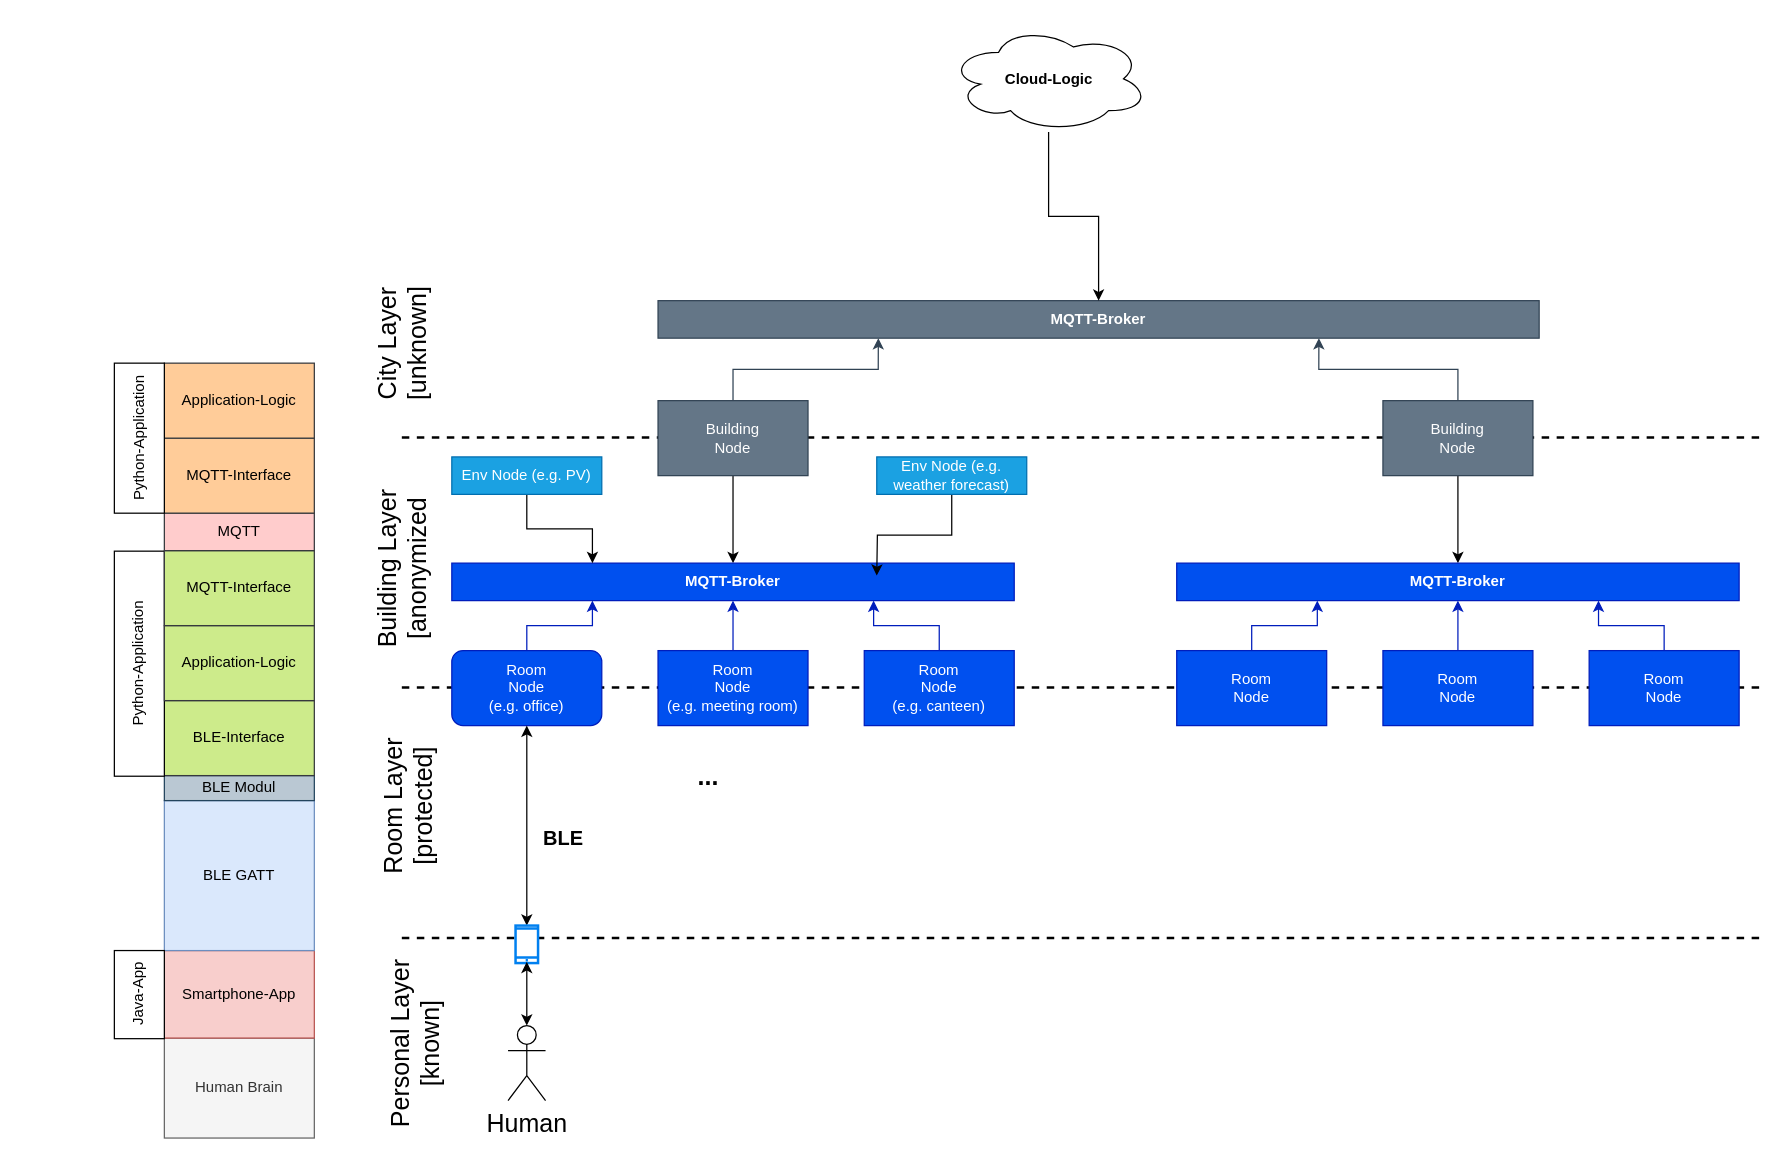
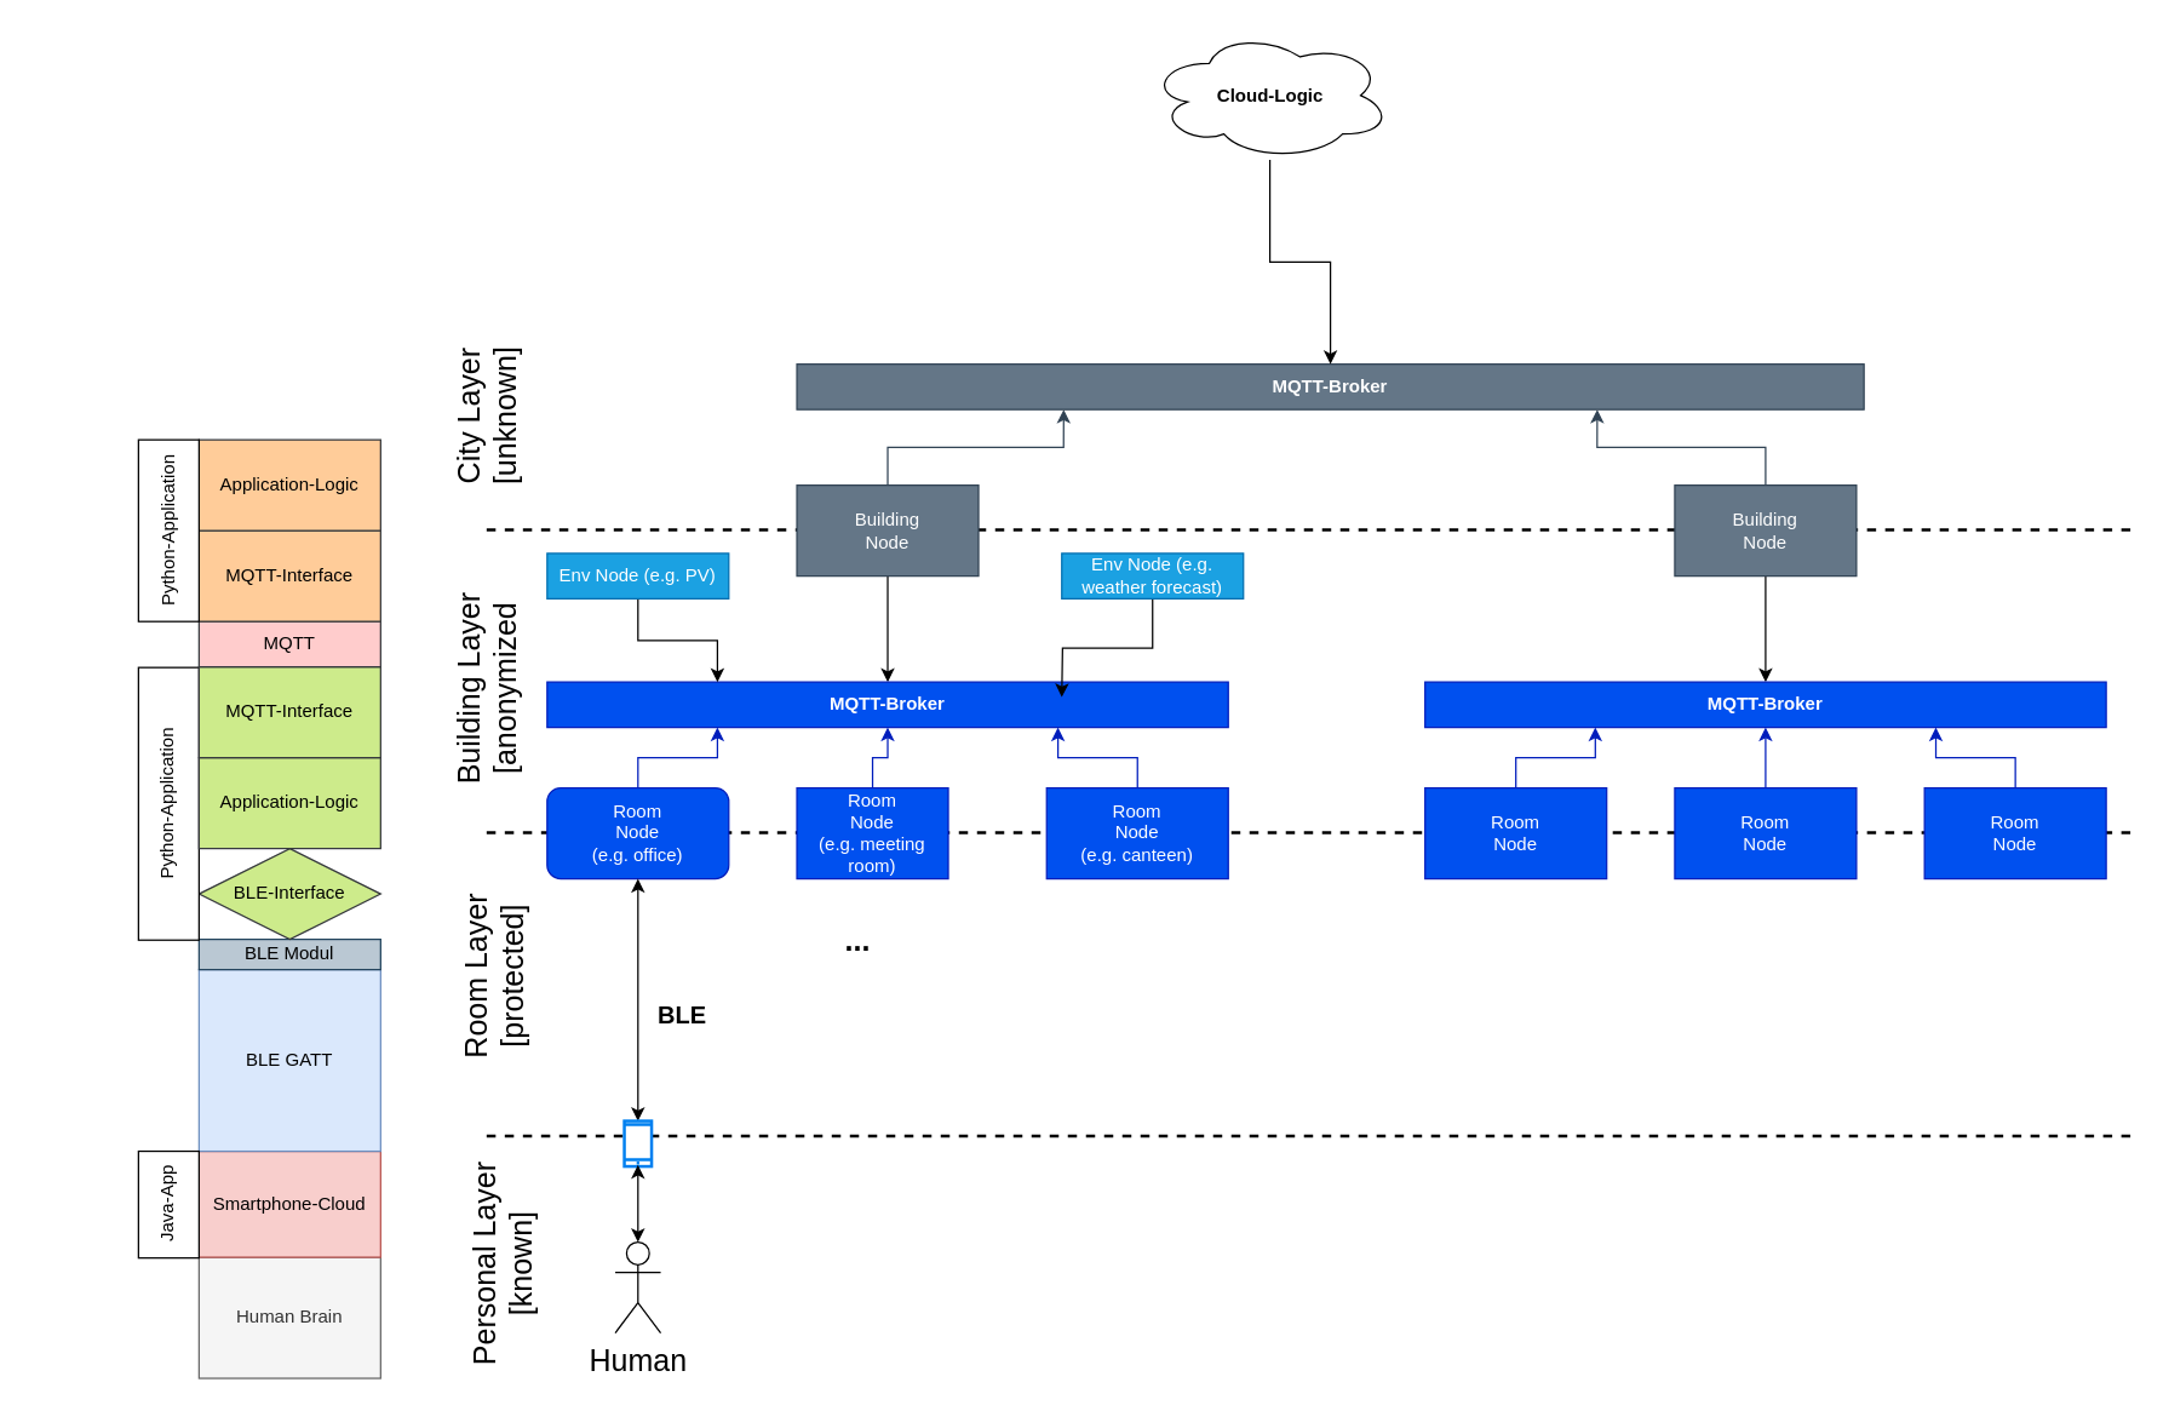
- <mxCell id="8" value="&lt;div&gt;Room&lt;/div&gt;&lt;div&gt;Node&lt;br&gt;&lt;/div&gt;&lt;div&gt;(e.g. meeting room)&lt;/div&gt;" style="rounded=0;whiteSpace=wrap;html=1;fillColor=#0050ef;fontColor=#ffffff;strokeColor=#001DBC;fontFamily=Helvetica;" vertex="1" parent="1"><mxGeometry x="526" y="520" width="120" height="60" as="geometry" /></mxCell>
+ <mxCell id="8" value="&lt;div&gt;Room&lt;/div&gt;&lt;div&gt;Node&lt;br&gt;&lt;/div&gt;&lt;div&gt;(e.g. meeting room)&lt;/div&gt;" style="rounded=0;whiteSpace=wrap;html=1;fillColor=#0050ef;fontColor=#ffffff;strokeColor=#001DBC;fontFamily=Helvetica;" vertex="1" parent="1"><mxGeometry x="526" y="520" width="100" height="60" as="geometry" /></mxCell>
- <mxCell id="40" value="BLE-Interface" style="rounded=0;whiteSpace=wrap;html=1;fillColor=#cdeb8b;strokeColor=#36393d;" vertex="1" parent="1"><mxGeometry x="131" y="560" width="120" height="60" as="geometry" /></mxCell>
+ <mxCell id="40" value="BLE-Interface" style="rhombus;whiteSpace=wrap;html=1;fillColor=#cdeb8b;strokeColor=#36393d;" vertex="1" parent="1"><mxGeometry x="131" y="560" width="120" height="60" as="geometry" /></mxCell>
- <mxCell id="37" value="Smartphone-App" style="rounded=0;whiteSpace=wrap;html=1;fillColor=#f8cecc;strokeColor=#b85450;" vertex="1" parent="1"><mxGeometry x="131" y="760" width="120" height="70" as="geometry" /></mxCell>
+ <mxCell id="37" value="Smartphone-Cloud" style="rounded=0;whiteSpace=wrap;html=1;fillColor=#f8cecc;strokeColor=#b85450;" vertex="1" parent="1"><mxGeometry x="131" y="760" width="120" height="70" as="geometry" /></mxCell>
